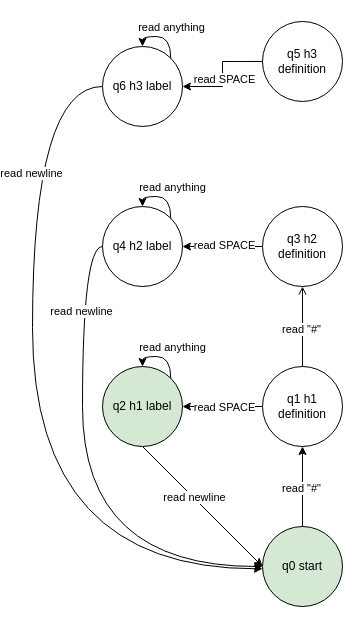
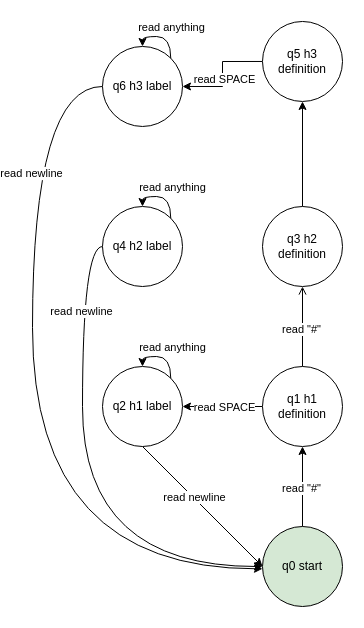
+ <mxCell id="12" style="edgeStyle=orthogonalEdgeStyle;rounded=0;orthogonalLoop=1;jettySize=auto;html=1;exitX=0.5;exitY=0;exitDx=0;exitDy=0;entryX=0.5;entryY=1;entryDx=0;entryDy=0;" edge="1" parent="1" source="13" target="26"><mxGeometry relative="1" as="geometry" /></mxCell>
- <mxCell id="10" style="edgeStyle=orthogonalEdgeStyle;rounded=0;orthogonalLoop=1;jettySize=auto;html=1;exitX=0;exitY=0.5;exitDx=0;exitDy=0;entryX=1;entryY=0.5;entryDx=0;entryDy=0;" edge="1" parent="1" source="13" target="21"><mxGeometry relative="1" as="geometry" /></mxCell>
- <mxCell id="11" value="read SPACE" style="edgeLabel;html=1;align=center;verticalAlign=middle;resizable=0;points=[];" vertex="1" connectable="0" parent="10"><mxGeometry x="-0.029" y="-2" relative="1" as="geometry"><mxPoint as="offset" /></mxGeometry></mxCell>
- <mxCell id="16" value="q2 h1 label" style="ellipse;whiteSpace=wrap;html=1;aspect=fixed;fillColor=#d5e8d4;" vertex="1" parent="1"><mxGeometry x="90" y="366" width="80" height="80" as="geometry" /></mxCell>
+ <mxCell id="16" value="q2 h1 label" style="ellipse;whiteSpace=wrap;html=1;aspect=fixed;" vertex="1" parent="1"><mxGeometry x="90" y="366" width="80" height="80" as="geometry" /></mxCell>
